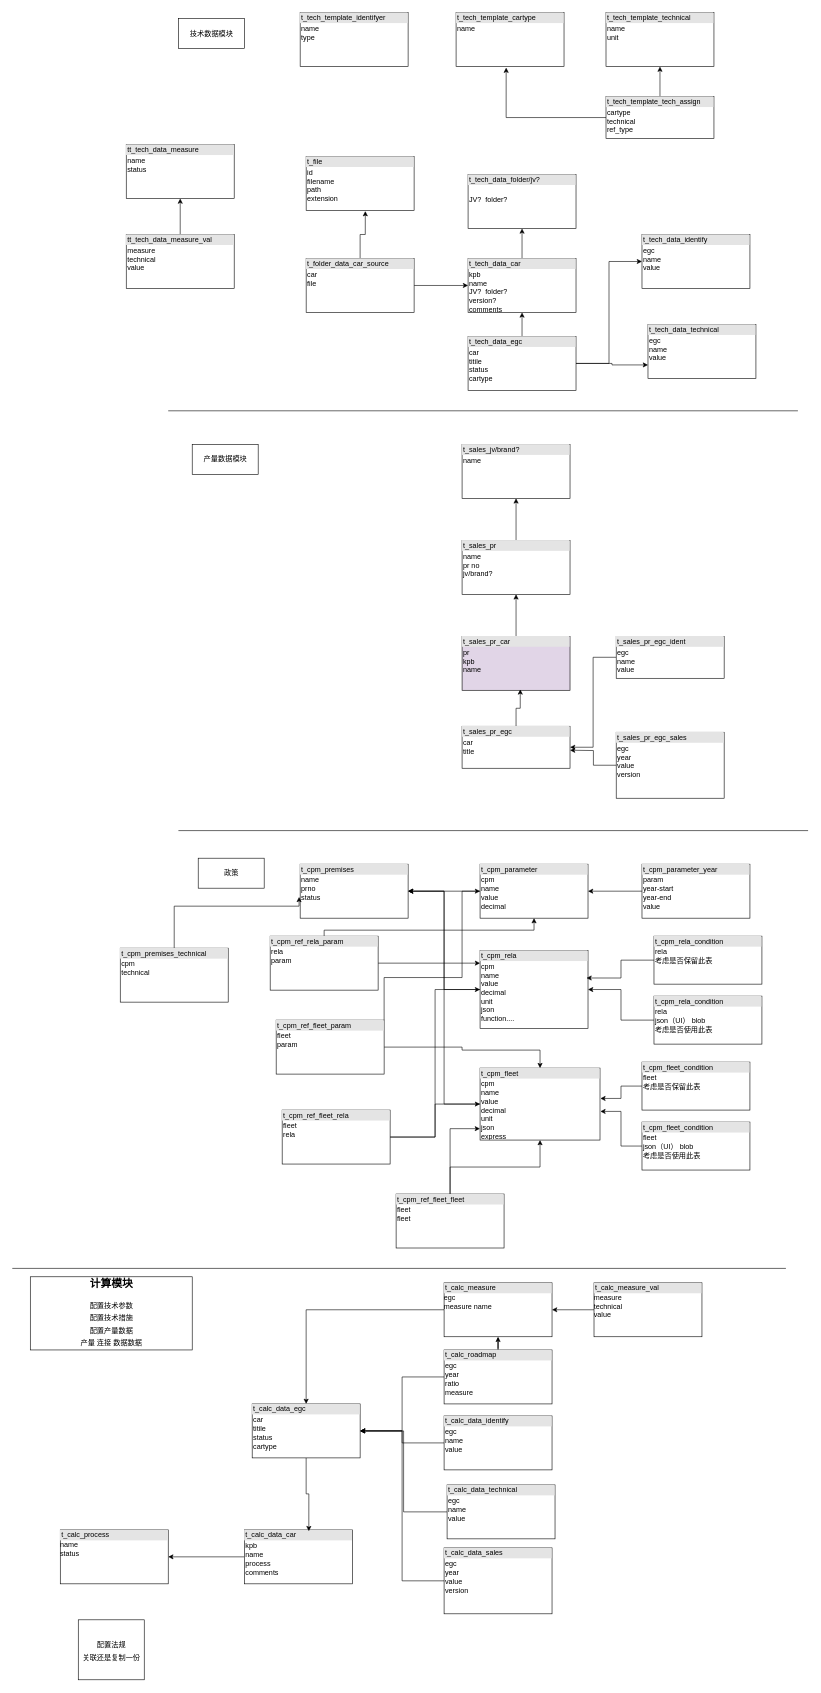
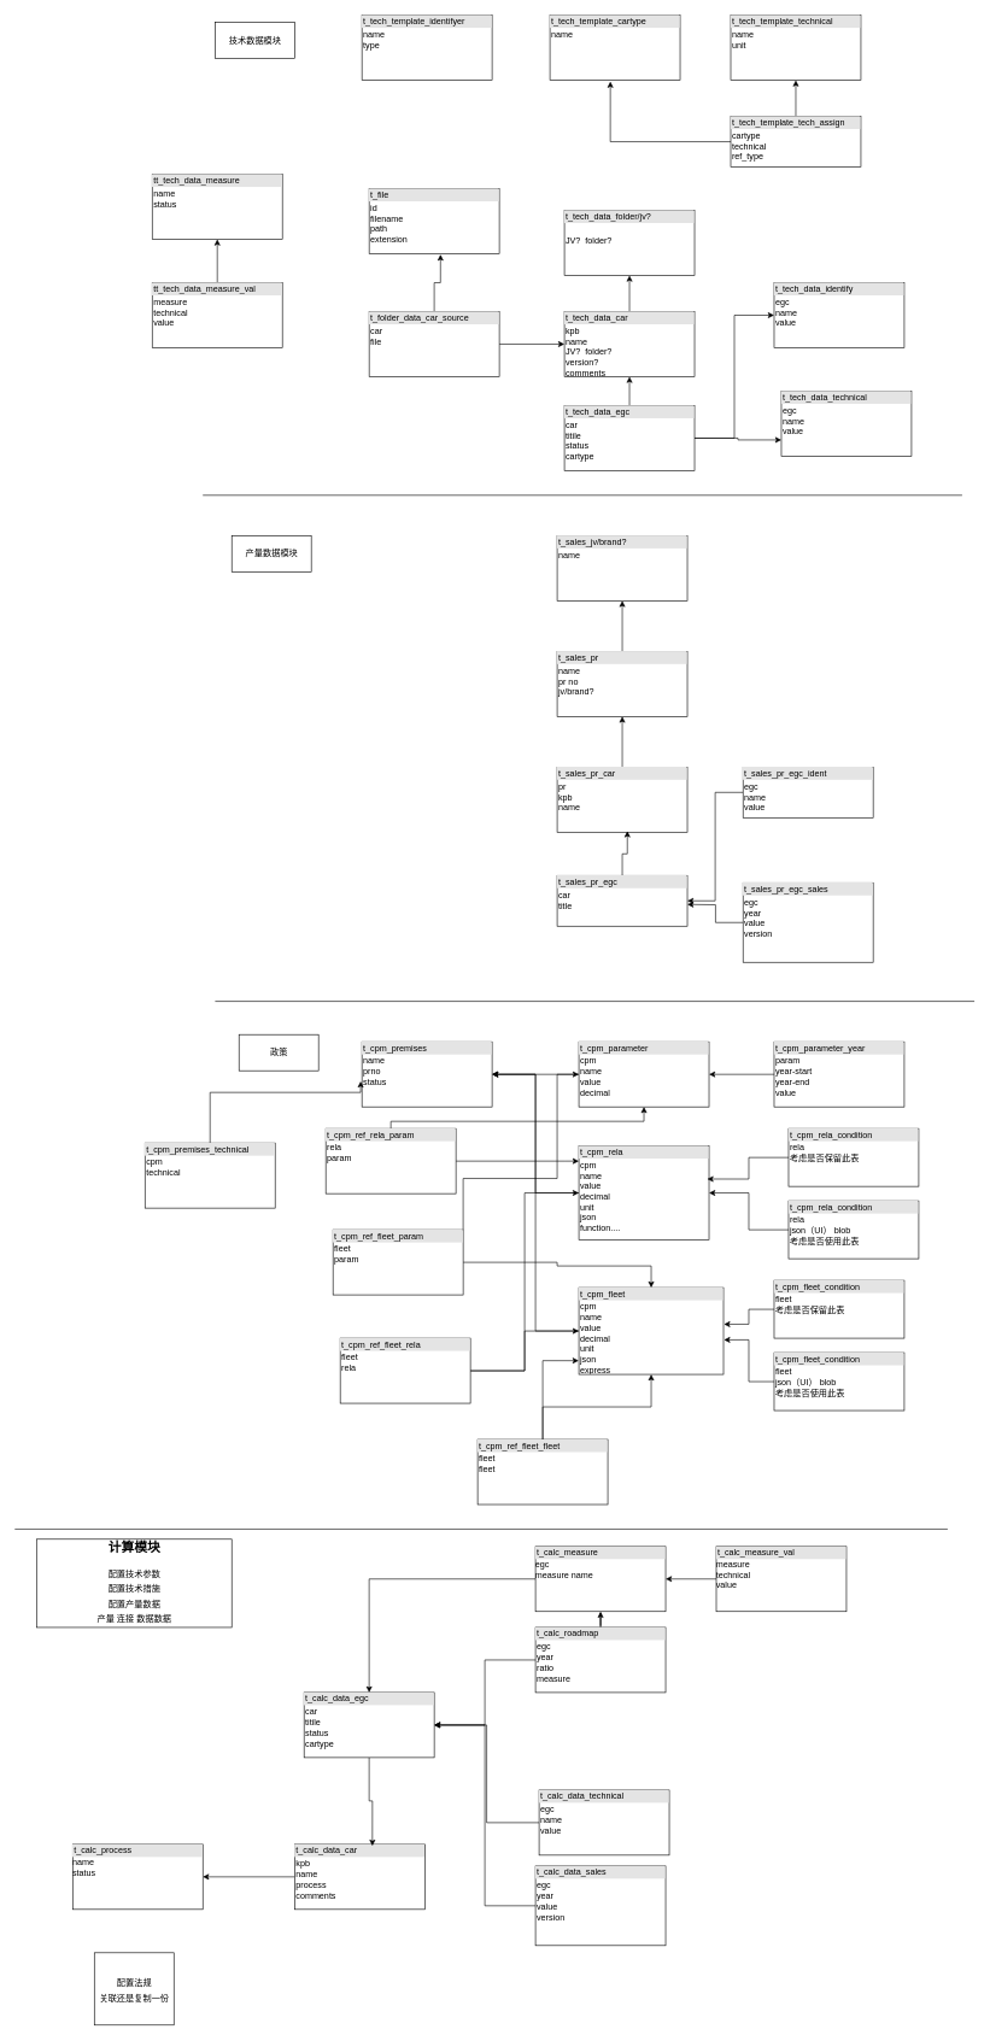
- <mxCell id="21" value="&lt;div style=&quot;box-sizing: border-box ; width: 100% ; background: #e4e4e4 ; padding: 2px&quot;&gt;t_sales_pr_car&lt;/div&gt;&lt;table style=&quot;width: 100% ; font-size: 1em&quot; cellpadding=&quot;2&quot; cellspacing=&quot;0&quot;&gt;&lt;tbody&gt;&lt;tr&gt;&lt;td&gt;pr&lt;br&gt;kpb&lt;br&gt;name&lt;br&gt;&lt;br&gt;&lt;/td&gt;&lt;td&gt;&lt;br&gt;&lt;/td&gt;&lt;/tr&gt;&lt;/tbody&gt;&lt;/table&gt;" style="verticalAlign=top;align=left;overflow=fill;html=1;fillColor=#e1d5e7;" parent="1" vertex="1"><mxGeometry x="770" y="1060" width="180" height="90" as="geometry" /></mxCell>
+ <mxCell id="21" value="&lt;div style=&quot;box-sizing: border-box ; width: 100% ; background: #e4e4e4 ; padding: 2px&quot;&gt;t_sales_pr_car&lt;/div&gt;&lt;table style=&quot;width: 100% ; font-size: 1em&quot; cellpadding=&quot;2&quot; cellspacing=&quot;0&quot;&gt;&lt;tbody&gt;&lt;tr&gt;&lt;td&gt;pr&lt;br&gt;kpb&lt;br&gt;name&lt;br&gt;&lt;br&gt;&lt;/td&gt;&lt;td&gt;&lt;br&gt;&lt;/td&gt;&lt;/tr&gt;&lt;/tbody&gt;&lt;/table&gt;" style="verticalAlign=top;align=left;overflow=fill;html=1;" parent="1" vertex="1"><mxGeometry x="770" y="1060" width="180" height="90" as="geometry" /></mxCell>
- <mxCell id="77" style="edgeStyle=orthogonalEdgeStyle;rounded=0;orthogonalLoop=1;jettySize=auto;html=1;entryX=1;entryY=0.5;entryDx=0;entryDy=0;" edge="1" parent="1" source="78" target="76"><mxGeometry relative="1" as="geometry" /></mxCell>
- <mxCell id="78" value="&lt;div style=&quot;box-sizing: border-box ; width: 100% ; background: #e4e4e4 ; padding: 2px&quot;&gt;t_calc_data_identify&lt;/div&gt;&lt;table style=&quot;width: 100% ; font-size: 1em&quot; cellpadding=&quot;2&quot; cellspacing=&quot;0&quot;&gt;&lt;tbody&gt;&lt;tr&gt;&lt;td&gt;egc&lt;br&gt;name&lt;br&gt;value&lt;/td&gt;&lt;td&gt;&lt;br&gt;&lt;/td&gt;&lt;/tr&gt;&lt;/tbody&gt;&lt;/table&gt;" style="verticalAlign=top;align=left;overflow=fill;html=1;" vertex="1" parent="1"><mxGeometry x="740" y="2360" width="180" height="90" as="geometry" /></mxCell>
